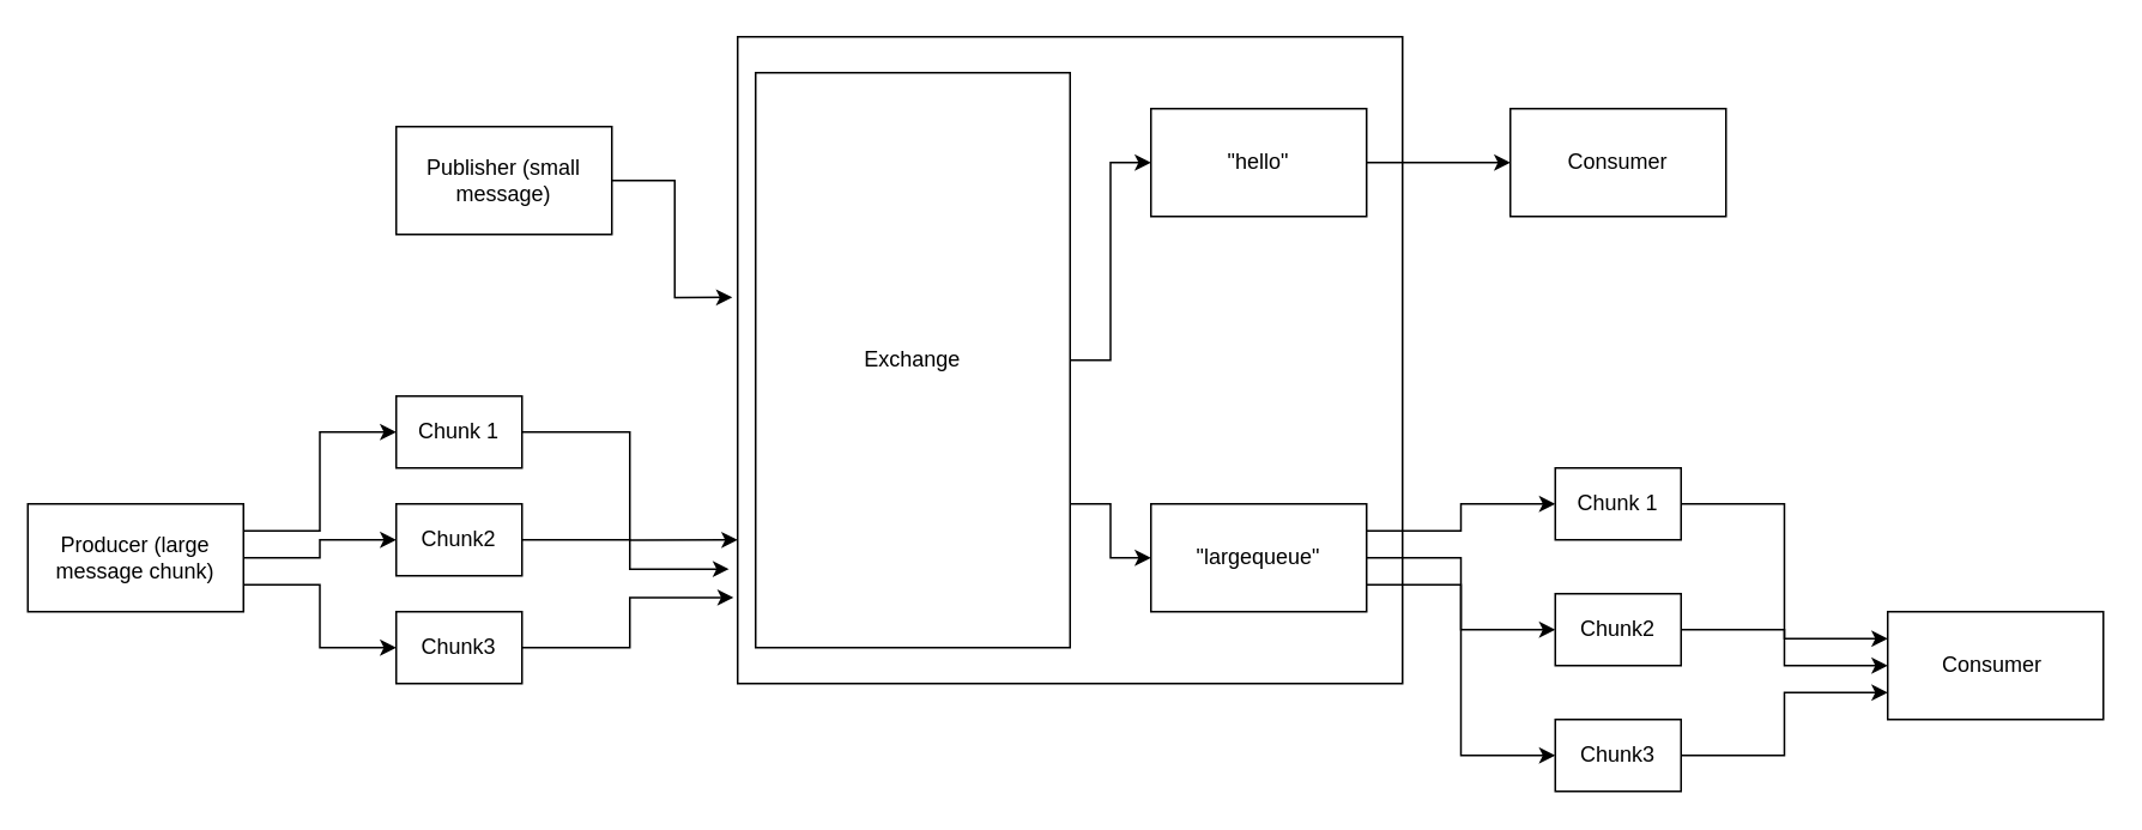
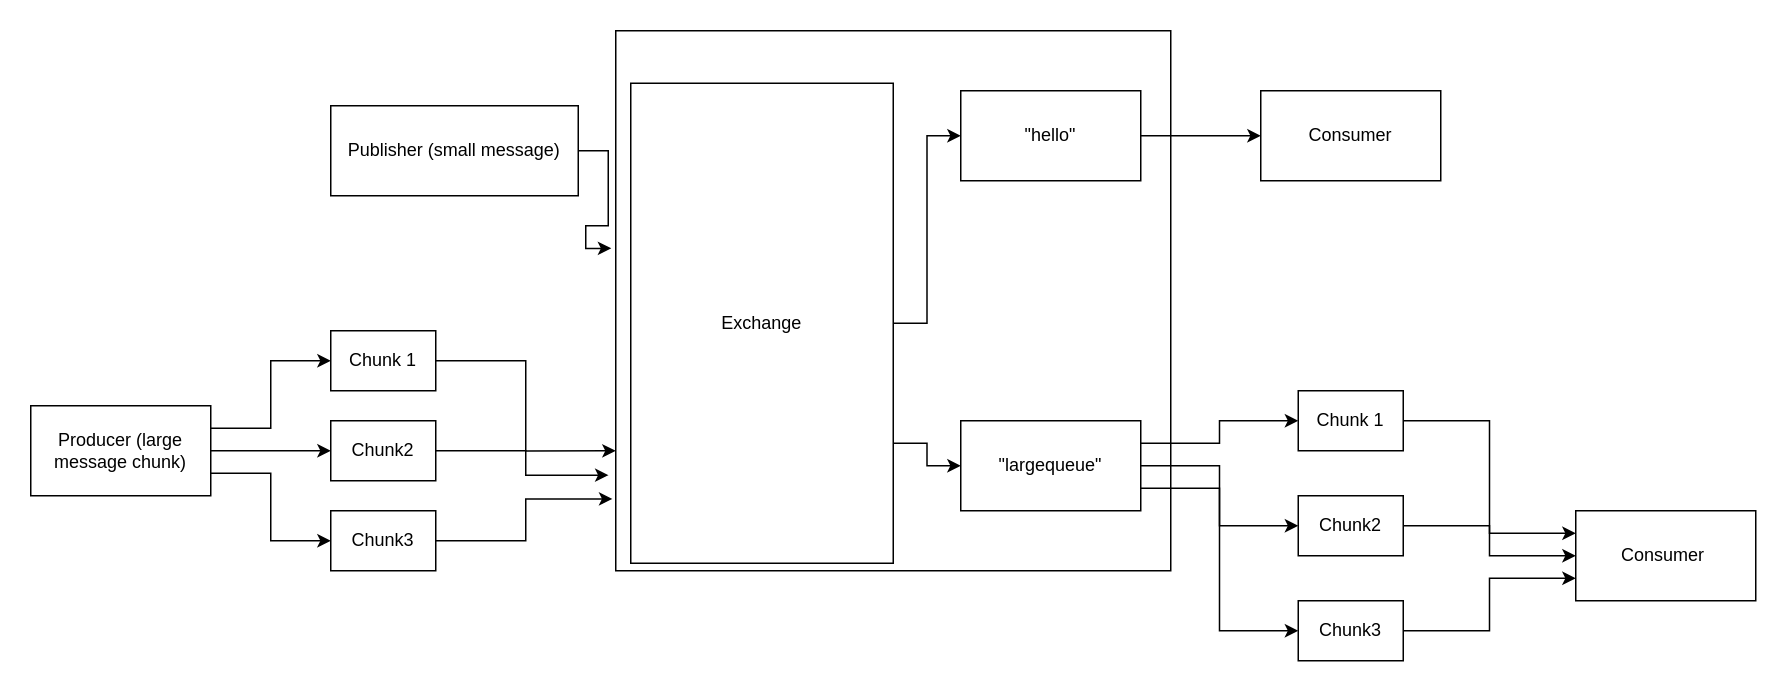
- <mxCell id="3" value="Publisher (small message)" style="rounded=0;whiteSpace=wrap;html=1;" vertex="1" parent="1"><mxGeometry x="220" y="70" width="120" height="60" as="geometry" /></mxCell>
+ <mxCell id="3" value="Publisher (small message)" style="rounded=0;whiteSpace=wrap;html=1;" vertex="1" parent="1"><mxGeometry x="220" y="70" width="165" height="60" as="geometry" /></mxCell>
- <mxCell id="7" value="Exchange" style="rounded=0;whiteSpace=wrap;html=1;" vertex="1" parent="1"><mxGeometry x="420" y="40" width="175" height="320" as="geometry" /></mxCell>
+ <mxCell id="7" value="Exchange" style="rounded=0;whiteSpace=wrap;html=1;" vertex="1" parent="1"><mxGeometry x="420" y="55" width="175" height="320" as="geometry" /></mxCell>
- <mxCell id="14" value="Producer (large message chunk)" style="rounded=0;whiteSpace=wrap;html=1;" vertex="1" parent="1"><mxGeometry x="15" y="280" width="120" height="60" as="geometry" /></mxCell>
+ <mxCell id="14" value="Producer (large message chunk)" style="rounded=0;whiteSpace=wrap;html=1;" vertex="1" parent="1"><mxGeometry x="20" y="270" width="120" height="60" as="geometry" /></mxCell>
